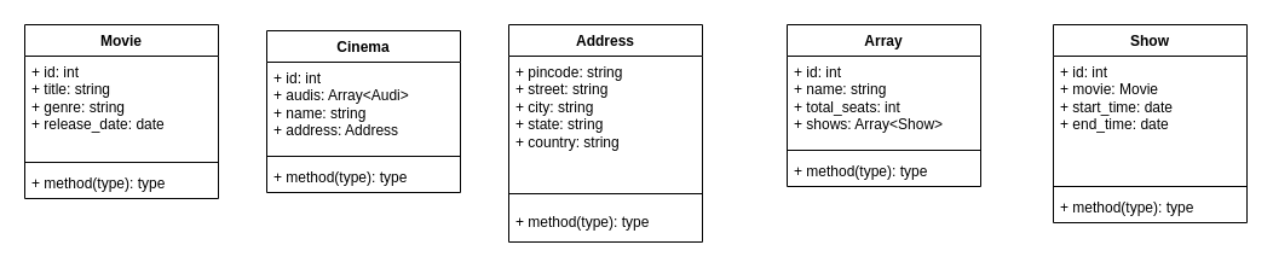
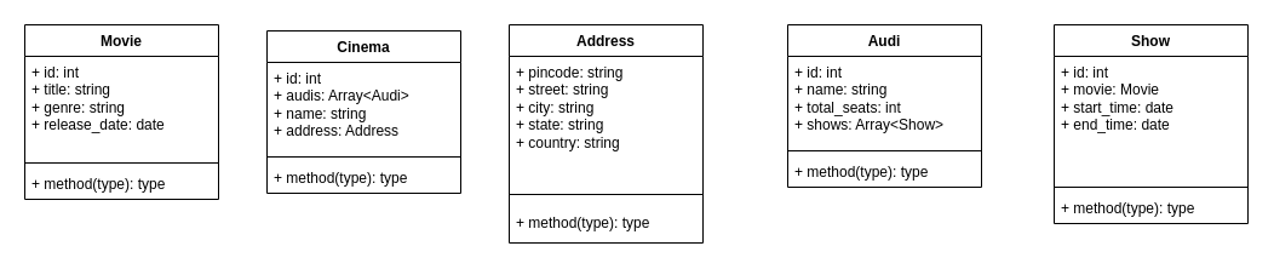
- <mxCell id="14" value="Array" style="swimlane;fontStyle=1;align=center;verticalAlign=top;childLayout=stackLayout;horizontal=1;startSize=26;horizontalStack=0;resizeParent=1;resizeParentMax=0;resizeLast=0;collapsible=1;marginBottom=0;whiteSpace=wrap;html=1;" vertex="1" parent="1"><mxGeometry x="650" y="20" width="160" height="134" as="geometry" /></mxCell>
+ <mxCell id="14" value="Audi" style="swimlane;fontStyle=1;align=center;verticalAlign=top;childLayout=stackLayout;horizontal=1;startSize=26;horizontalStack=0;resizeParent=1;resizeParentMax=0;resizeLast=0;collapsible=1;marginBottom=0;whiteSpace=wrap;html=1;" vertex="1" parent="1"><mxGeometry x="650" y="20" width="160" height="134" as="geometry" /></mxCell>
